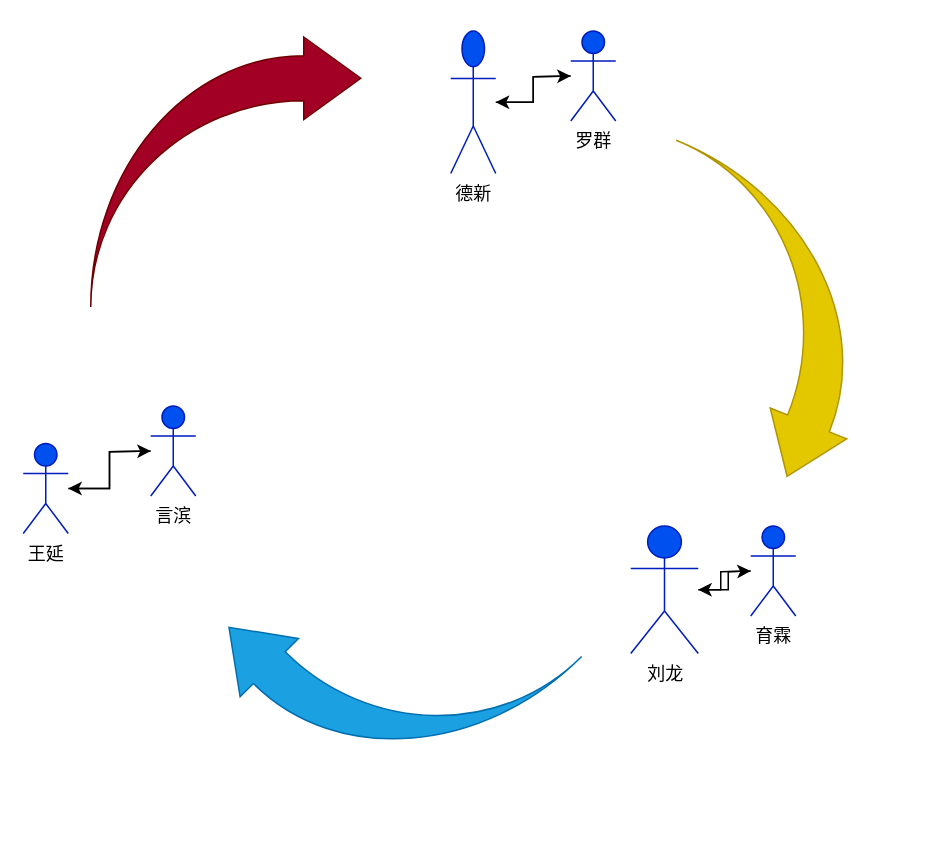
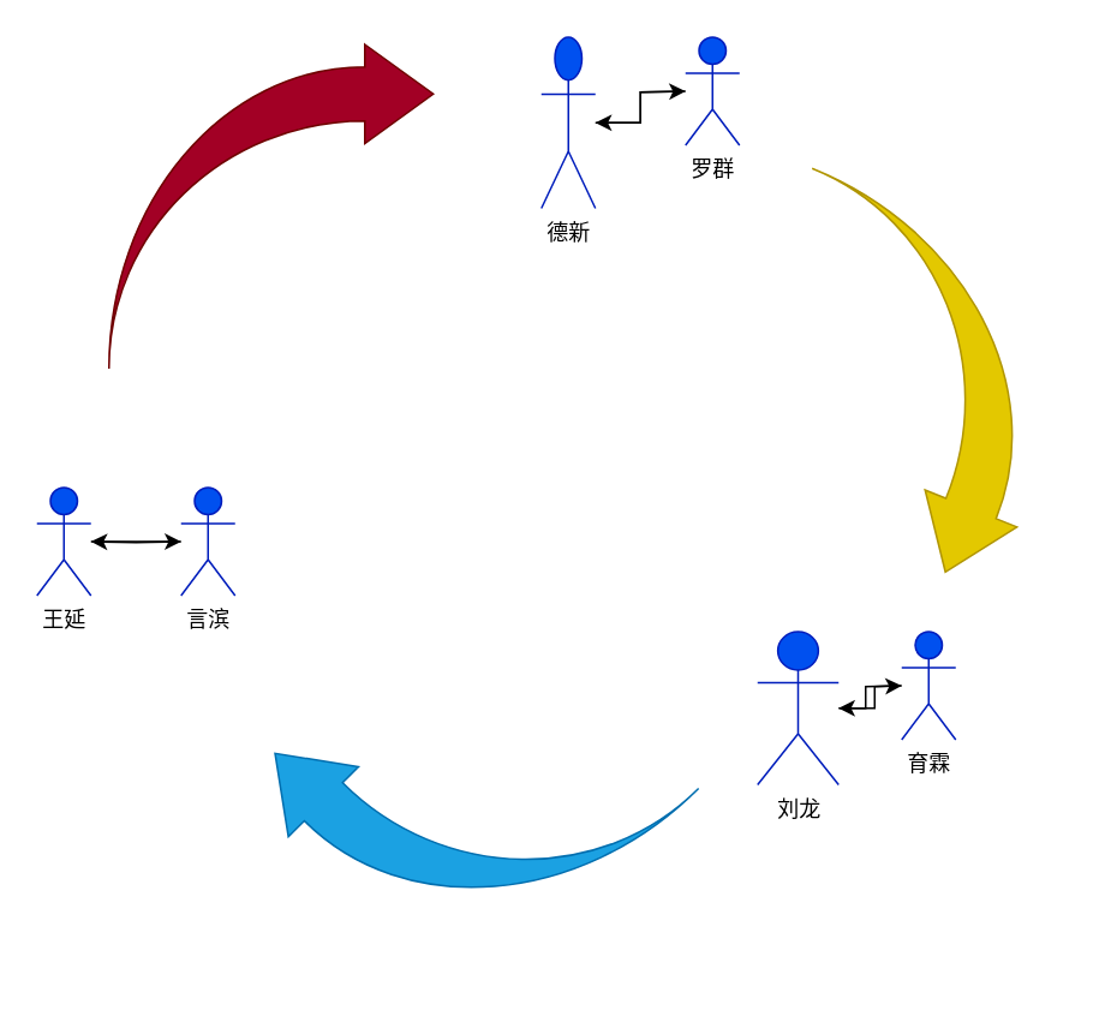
- <mxCell id="10" value="&lt;font color=&quot;#000000&quot;&gt;王延&lt;/font&gt;" style="shape=umlActor;verticalLabelPosition=bottom;verticalAlign=top;html=1;outlineConnect=0;fillColor=#0050ef;fontColor=#ffffff;strokeColor=#001DBC;" vertex="1" parent="1"><mxGeometry x="15" y="295" width="30" height="60" as="geometry" /></mxCell>
+ <mxCell id="10" value="&lt;font color=&quot;#000000&quot;&gt;王延&lt;/font&gt;" style="shape=umlActor;verticalLabelPosition=bottom;verticalAlign=top;html=1;outlineConnect=0;fillColor=#0050ef;fontColor=#ffffff;strokeColor=#001DBC;" vertex="1" parent="1"><mxGeometry x="20" y="270" width="30" height="60" as="geometry" /></mxCell>
